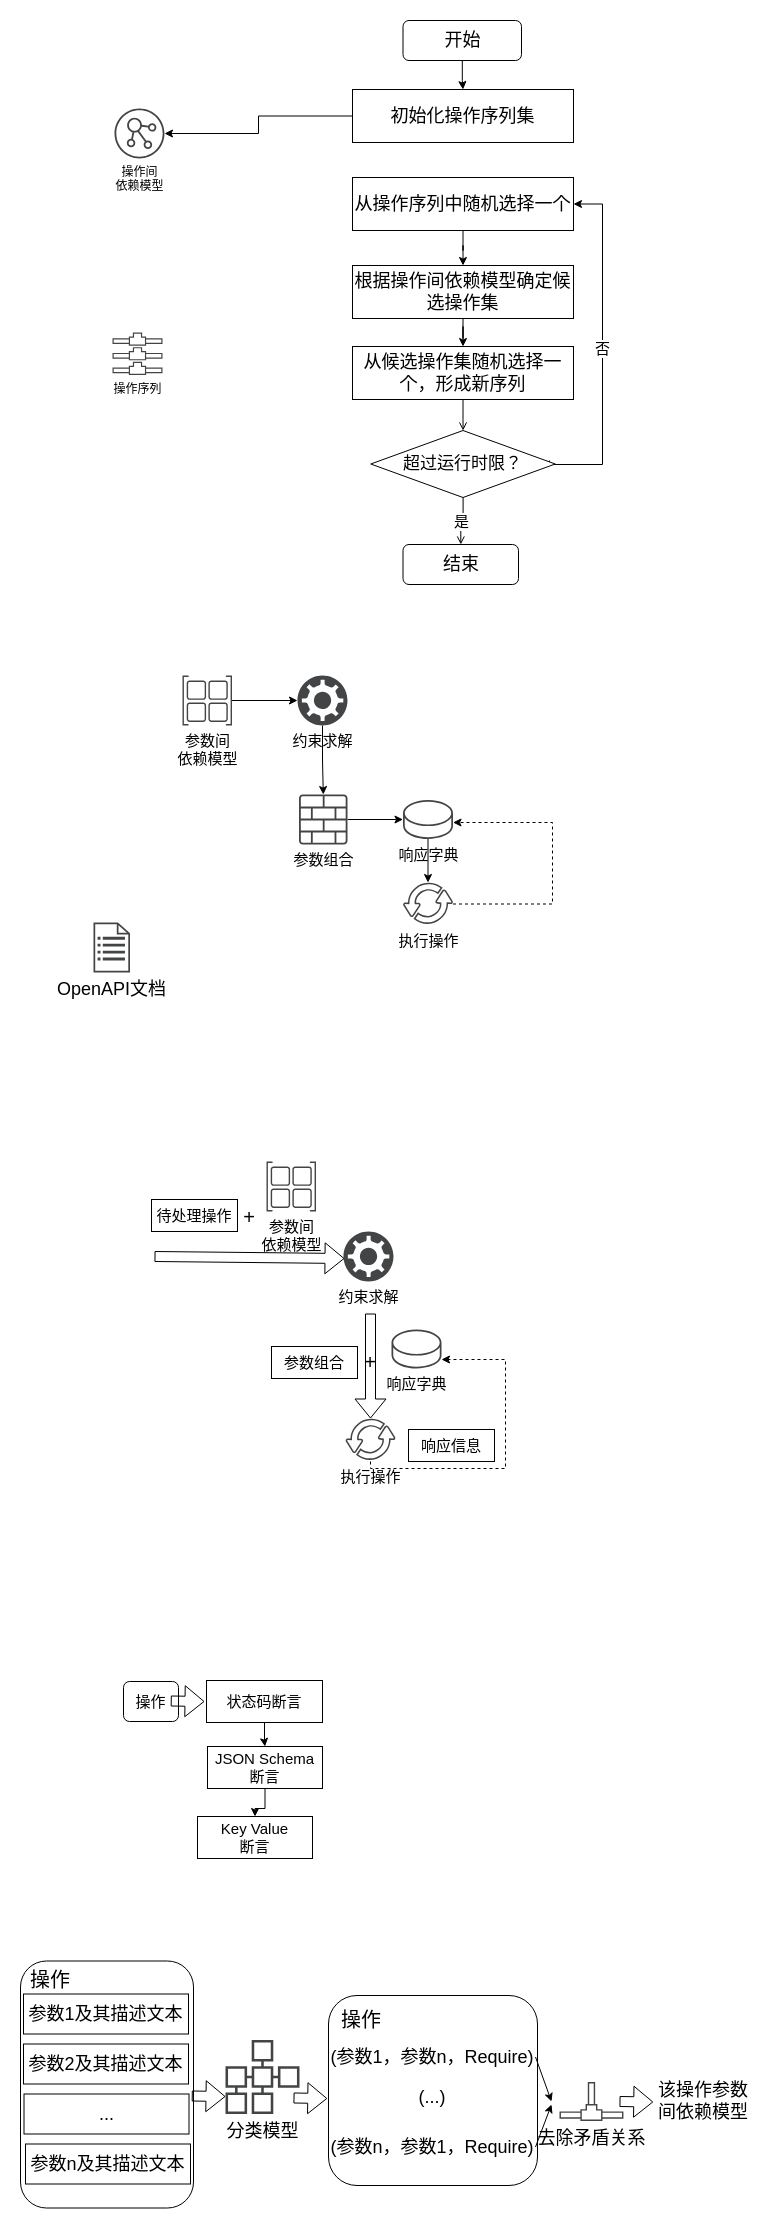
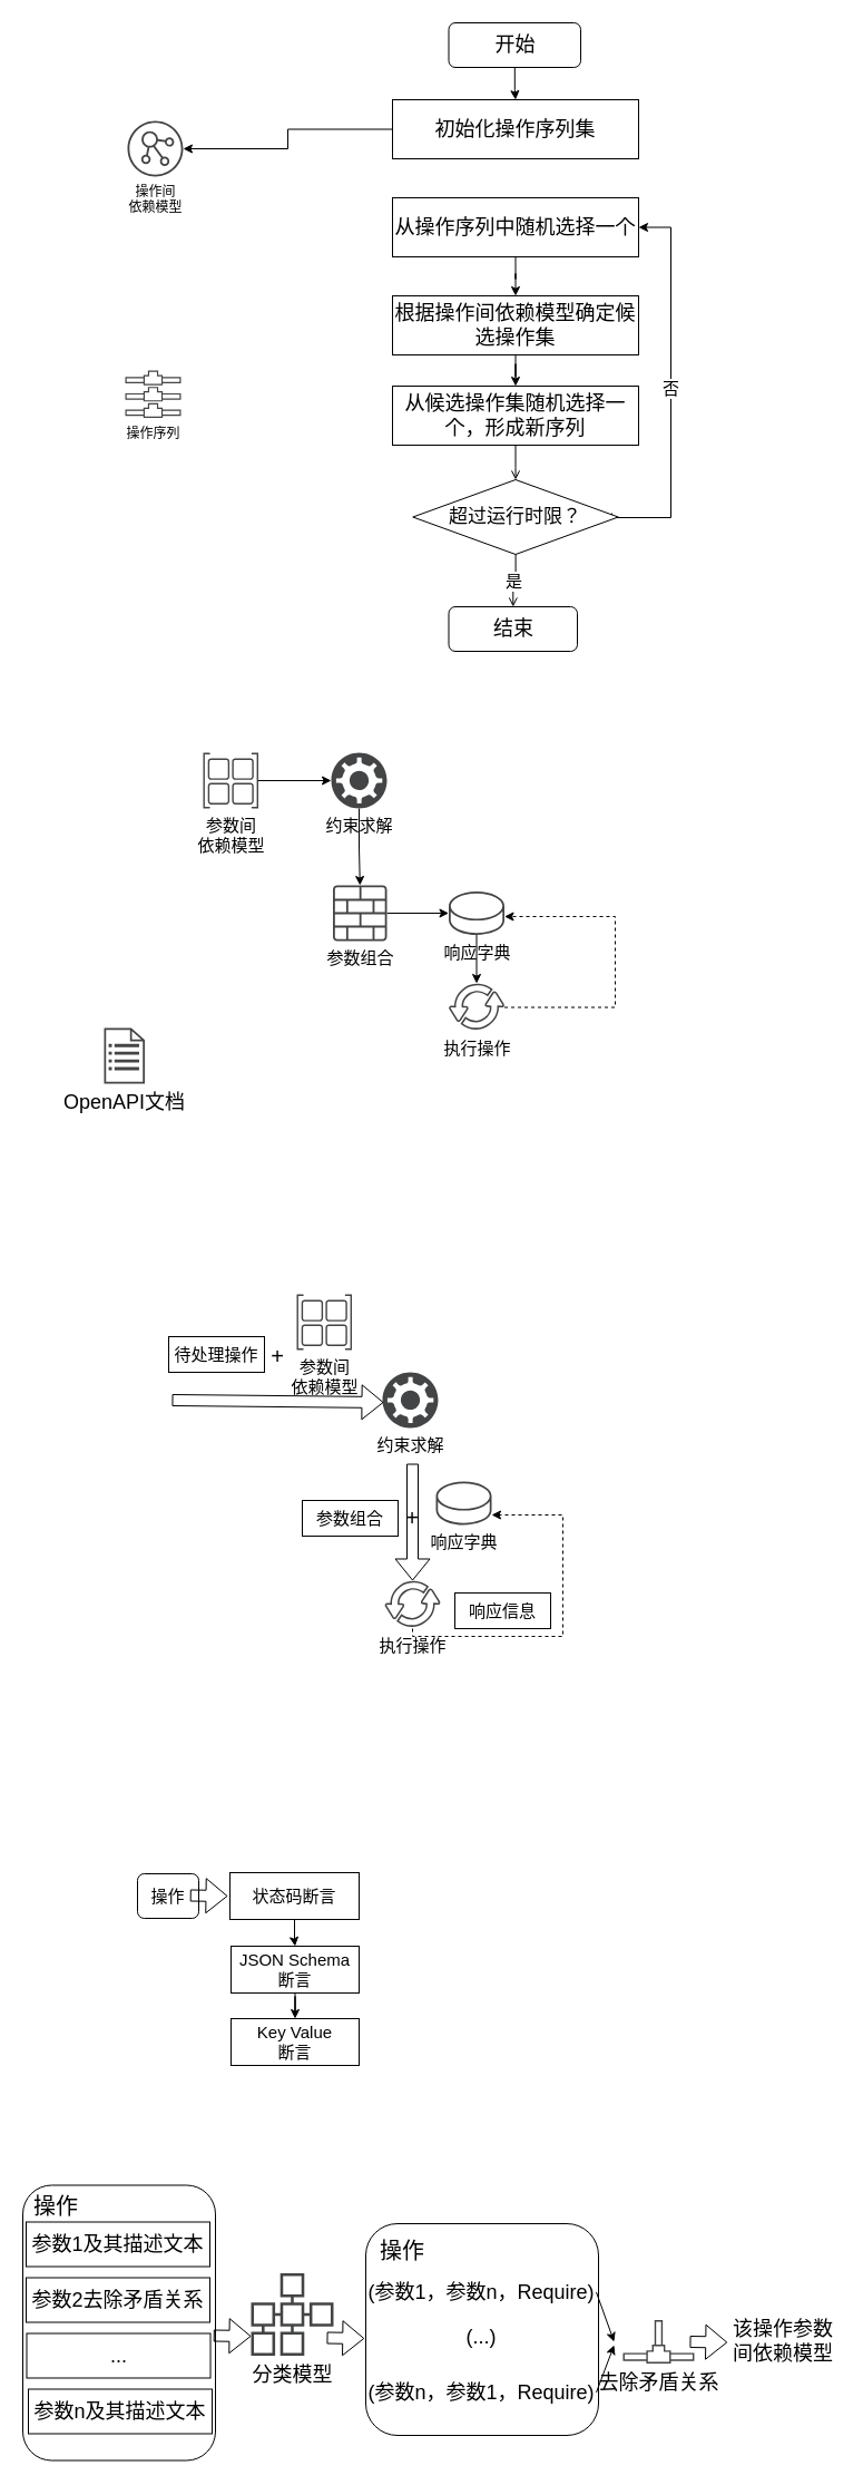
- <mxCell id="22" value="Key Value&lt;br&gt;断言" style="rounded=0;whiteSpace=wrap;html=1;fontSize=15;" vertex="1" parent="1"><mxGeometry x="197" y="1816" width="115" height="42" as="geometry" /></mxCell>
+ <mxCell id="22" value="Key Value&lt;br&gt;断言" style="rounded=0;whiteSpace=wrap;html=1;fontSize=15;" vertex="1" parent="1"><mxGeometry x="207" y="1811" width="115" height="42" as="geometry" /></mxCell>
- <mxCell id="50" value="参数2及其描述文本" style="rounded=0;whiteSpace=wrap;html=1;fontSize=18;" vertex="1" parent="1"><mxGeometry x="23" y="2043.5" width="165" height="40" as="geometry" /></mxCell>
+ <mxCell id="50" value="参数2去除矛盾关系" style="rounded=0;whiteSpace=wrap;html=1;fontSize=18;" vertex="1" parent="1"><mxGeometry x="23" y="2043.5" width="165" height="40" as="geometry" /></mxCell>
